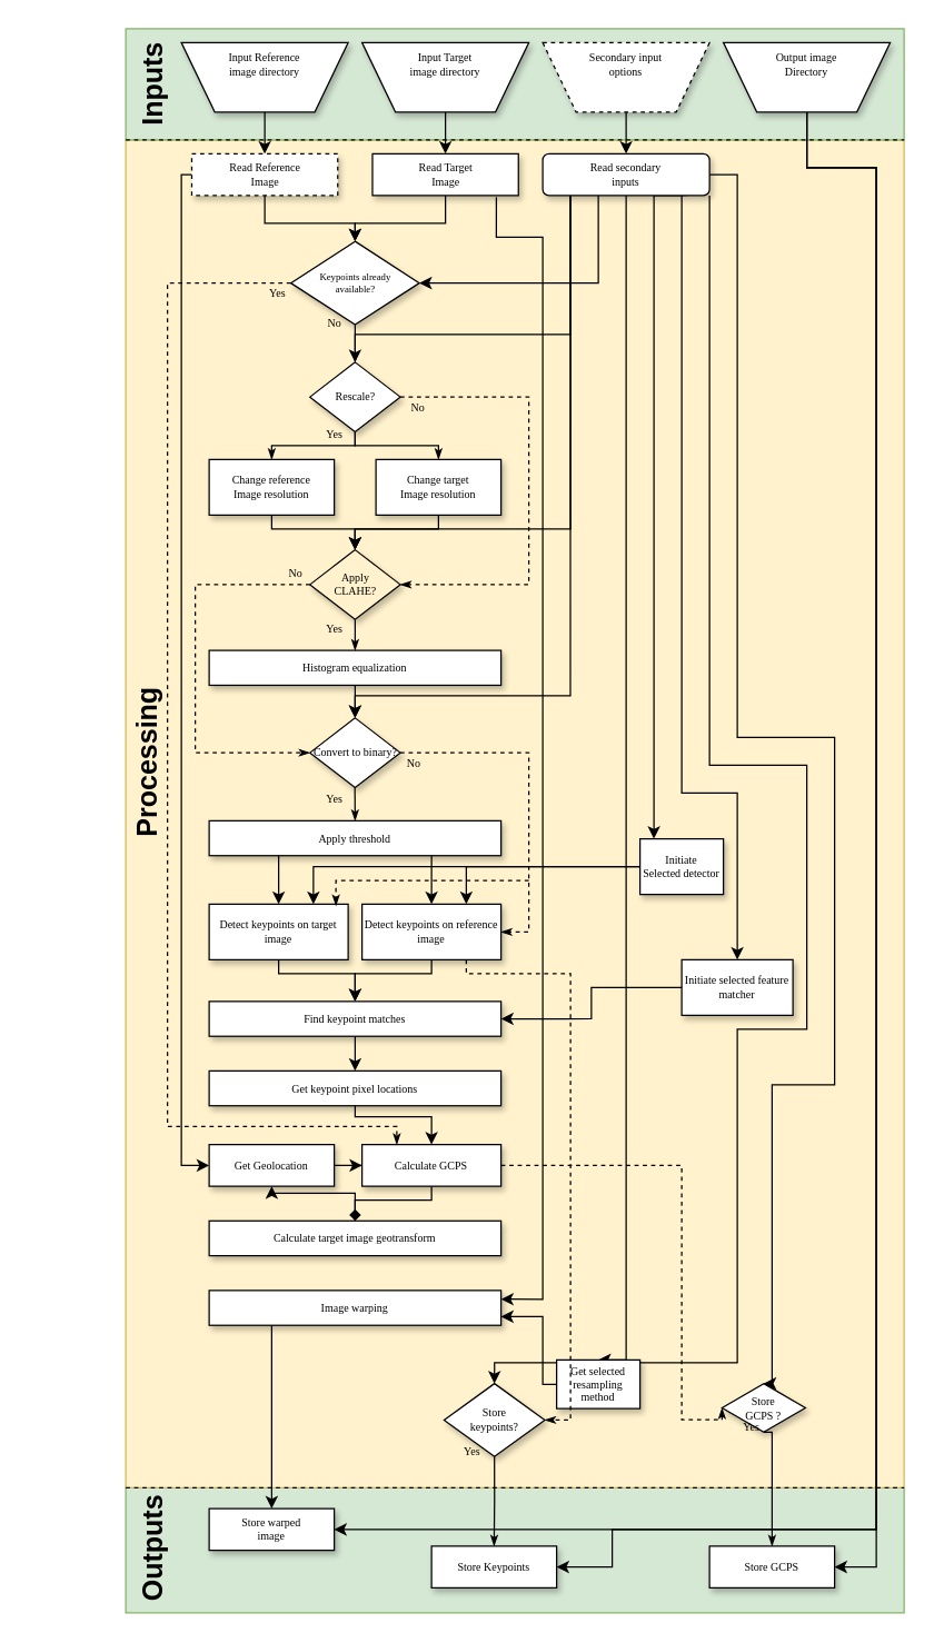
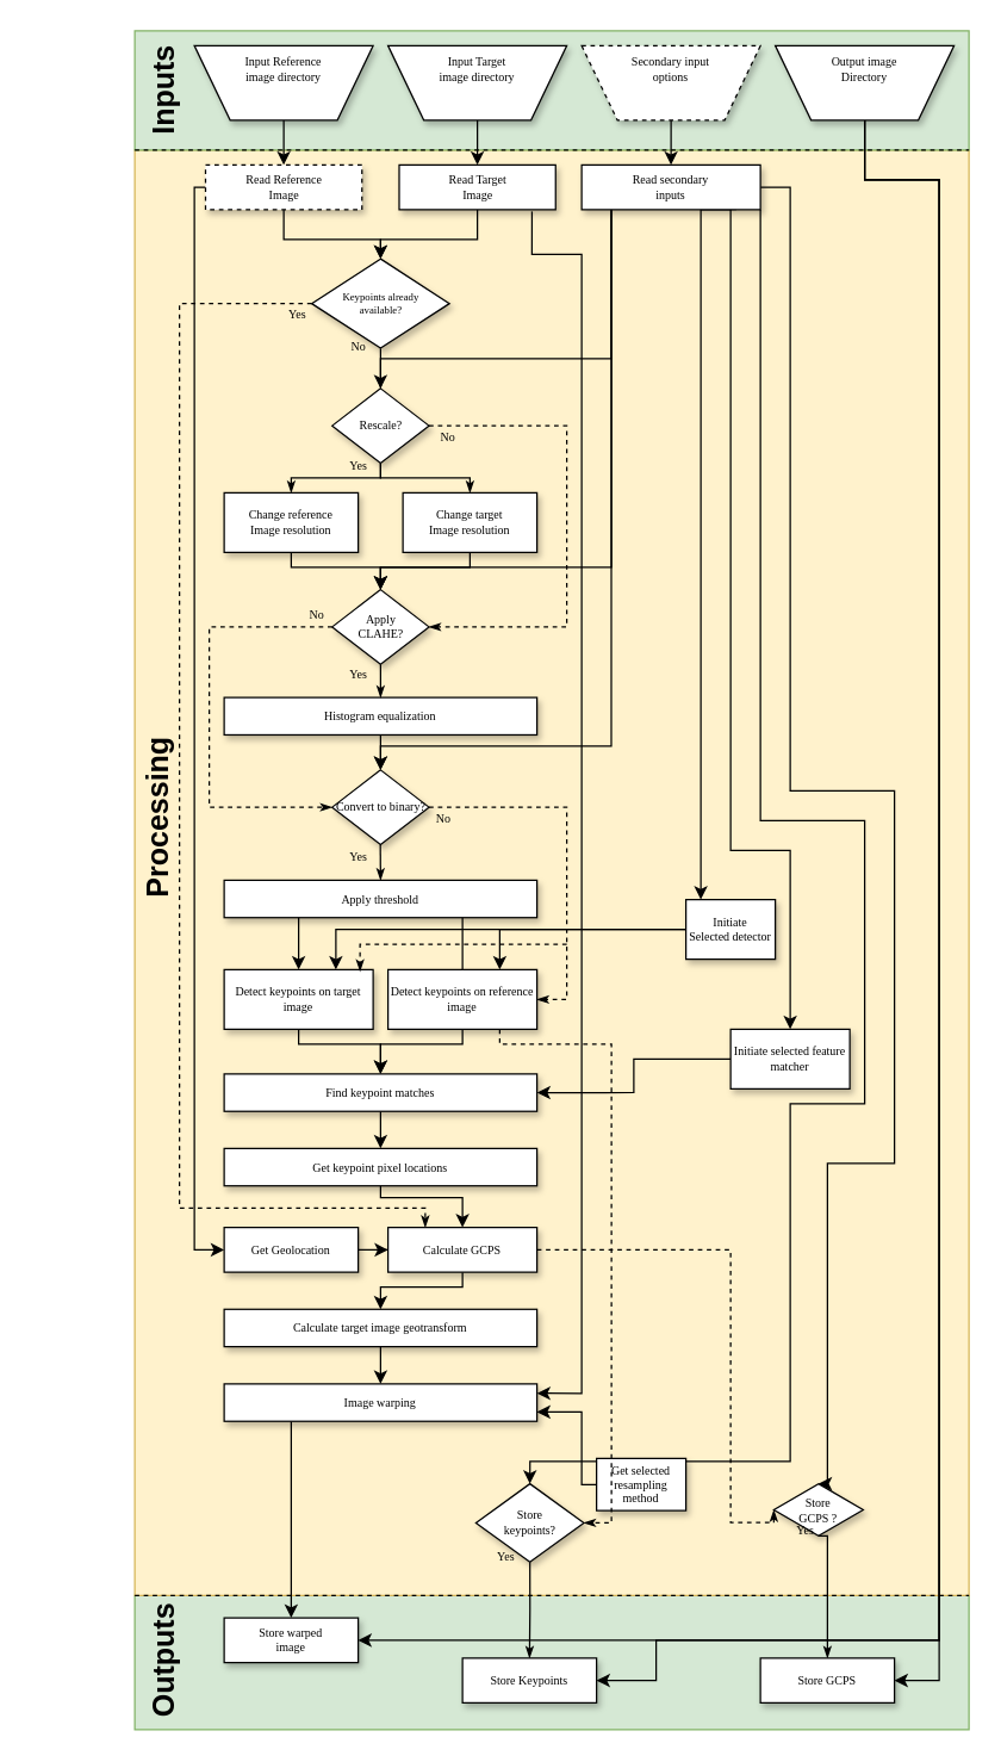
- <mxCell id="25" value="&lt;div&gt;Read secondary&lt;/div&gt;&lt;div&gt;inputs&lt;br&gt;&lt;/div&gt;" style="whiteSpace=wrap;html=1;shadow=1;labelBackgroundColor=none;strokeWidth=1;fontFamily=Verdana;fontSize=8;align=center;rounded=1;" vertex="1" parent="1"><mxGeometry x="390" y="110" width="120" height="30" as="geometry" /></mxCell>
+ <mxCell id="25" value="&lt;div&gt;Read secondary&lt;/div&gt;&lt;div&gt;inputs&lt;br&gt;&lt;/div&gt;" style="whiteSpace=wrap;html=1;rounded=0;shadow=1;labelBackgroundColor=none;strokeWidth=1;fontFamily=Verdana;fontSize=8;align=center;" vertex="1" parent="1"><mxGeometry x="390" y="110" width="120" height="30" as="geometry" /></mxCell>
- <mxCell id="22" value="" style="edgeStyle=orthogonalEdgeStyle;rounded=0;orthogonalLoop=1;jettySize=auto;html=1;entryX=1;entryY=0.5;entryDx=0;entryDy=0;" edge="1" parent="1" source="25" target="78"><mxGeometry relative="1" as="geometry"><Array as="points"><mxPoint x="430" y="203" /></Array></mxGeometry></mxCell>
- <mxCell id="39" value="&lt;div&gt;Apply&lt;/div&gt;&lt;div&gt;CLAHE?&lt;/div&gt;" style="rhombus;whiteSpace=wrap;html=1;fontSize=8;fontFamily=Verdana;rounded=0;shadow=1;labelBackgroundColor=none;strokeWidth=1;fillColor=#fff2cc;" vertex="1" parent="1"><mxGeometry x="222.5" y="395" width="65" height="50" as="geometry" /></mxCell>
+ <mxCell id="39" value="&lt;div&gt;Apply&lt;/div&gt;&lt;div&gt;CLAHE?&lt;/div&gt;" style="rhombus;whiteSpace=wrap;html=1;fontSize=8;fontFamily=Verdana;rounded=0;shadow=1;labelBackgroundColor=none;strokeWidth=1;" vertex="1" parent="1"><mxGeometry x="222.5" y="395" width="65" height="50" as="geometry" /></mxCell>
- <mxCell id="21" value="" style="edgeStyle=orthogonalEdgeStyle;rounded=0;orthogonalLoop=1;jettySize=auto;html=1;entryX=0.5;entryY=0;entryDx=0;entryDy=0;" edge="1" parent="1" source="25" target="76"><mxGeometry relative="1" as="geometry"><mxPoint x="400" y="780" as="targetPoint" /><Array as="points"><mxPoint x="450" y="490" /><mxPoint x="450" y="490" /></Array></mxGeometry></mxCell>
- <mxCell id="40" value="" style="edgeStyle=orthogonalEdgeStyle;rounded=0;orthogonalLoop=1;jettySize=auto;html=1;entryX=0.5;entryY=0;entryDx=0;entryDy=0;" edge="1" parent="1" source="42" target="51"><mxGeometry relative="1" as="geometry"><mxPoint x="320" y="640" as="targetPoint" /><Array as="points"><mxPoint x="310" y="630" /><mxPoint x="310" y="630" /></Array></mxGeometry></mxCell>
+ <mxCell id="40" value="" style="edgeStyle=orthogonalEdgeStyle;rounded=0;orthogonalLoop=1;jettySize=auto;html=1;entryX=0.5;entryY=0;entryDx=0;entryDy=0;endArrow=none;" edge="1" parent="1" source="42" target="51"><mxGeometry relative="1" as="geometry"><mxPoint x="320" y="640" as="targetPoint" /><Array as="points"><mxPoint x="310" y="630" /><mxPoint x="310" y="630" /></Array></mxGeometry></mxCell>
- <mxCell id="71" value="" style="edgeStyle=orthogonalEdgeStyle;rounded=0;orthogonalLoop=1;jettySize=auto;html=1;" edge="1" parent="1" source="72" target="66"><mxGeometry relative="1" as="geometry" /></mxCell>
+ <mxCell id="71" value="" style="edgeStyle=orthogonalEdgeStyle;rounded=0;orthogonalLoop=1;jettySize=auto;html=1;" edge="1" parent="1" source="72" target="70"><mxGeometry relative="1" as="geometry" /></mxCell>
- <mxCell id="67" value="" style="edgeStyle=orthogonalEdgeStyle;rounded=0;orthogonalLoop=1;jettySize=auto;html=1;endArrow=diamond;" edge="1" parent="1" source="68" target="72"><mxGeometry relative="1" as="geometry"><Array as="points"><mxPoint x="310" y="863" /><mxPoint x="255" y="863" /></Array></mxGeometry></mxCell>
+ <mxCell id="67" value="" style="edgeStyle=orthogonalEdgeStyle;rounded=0;orthogonalLoop=1;jettySize=auto;html=1;" edge="1" parent="1" source="68" target="72"><mxGeometry relative="1" as="geometry"><Array as="points"><mxPoint x="310" y="863" /><mxPoint x="255" y="863" /></Array></mxGeometry></mxCell>
